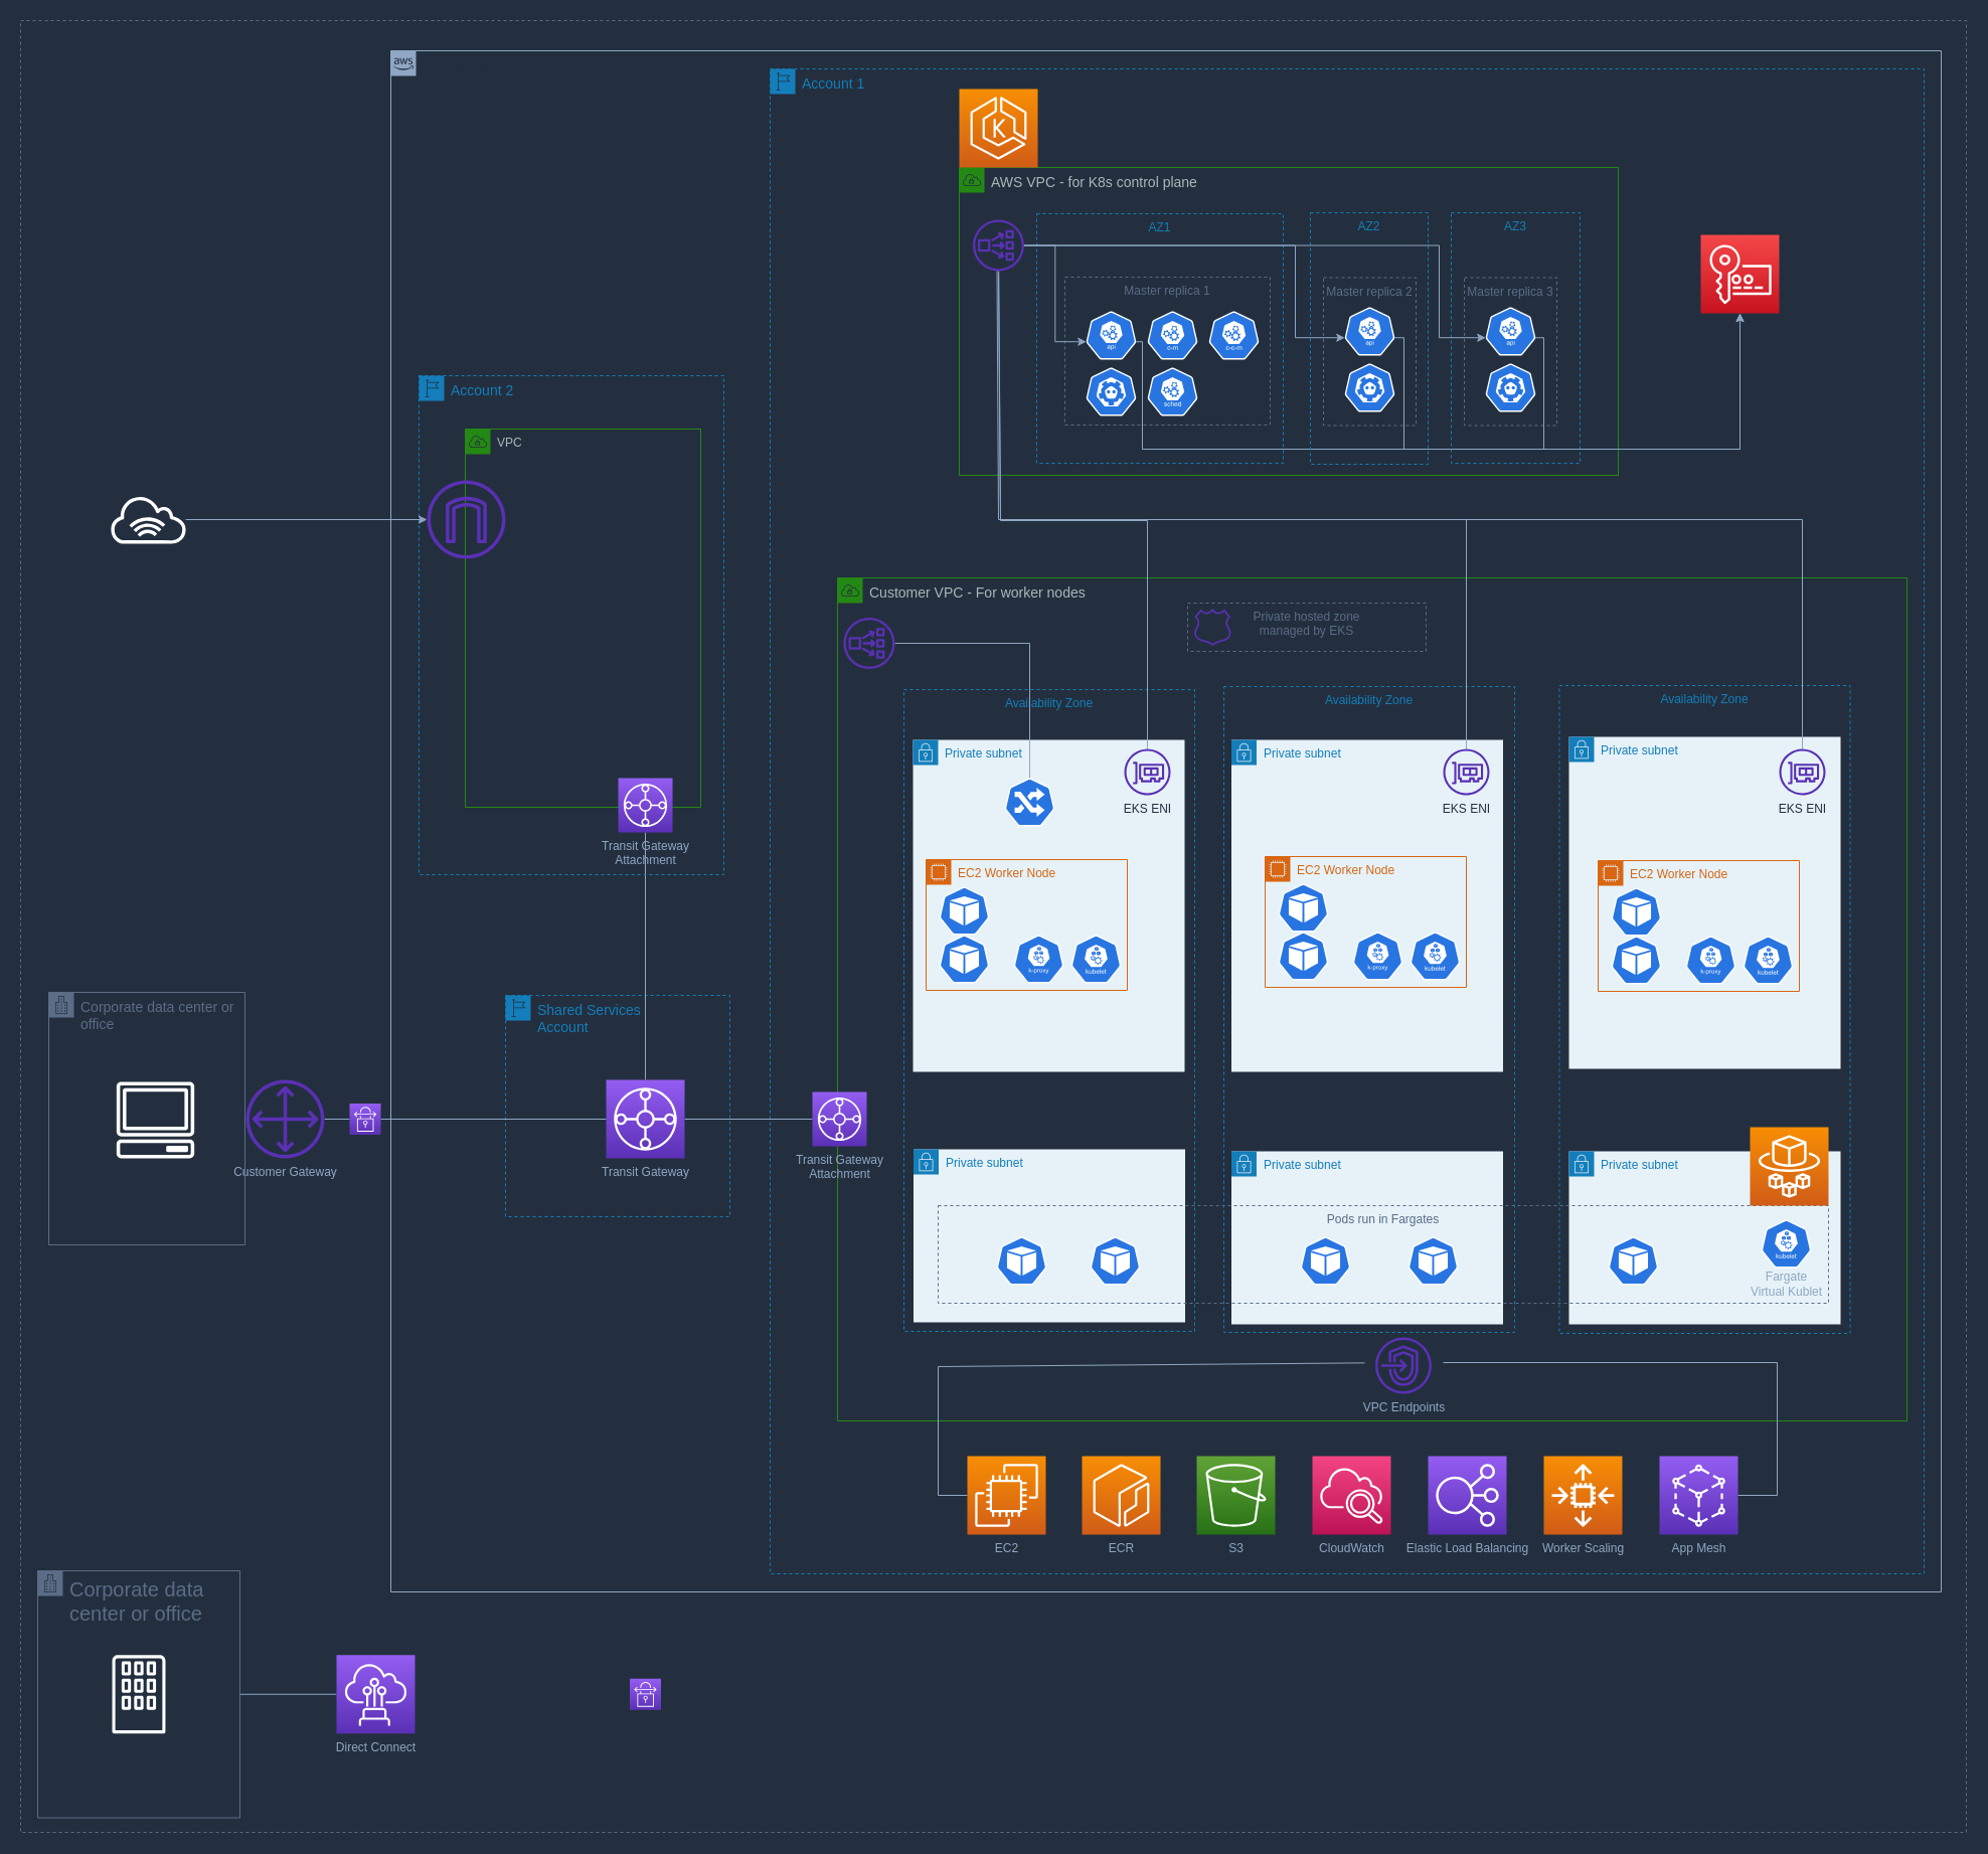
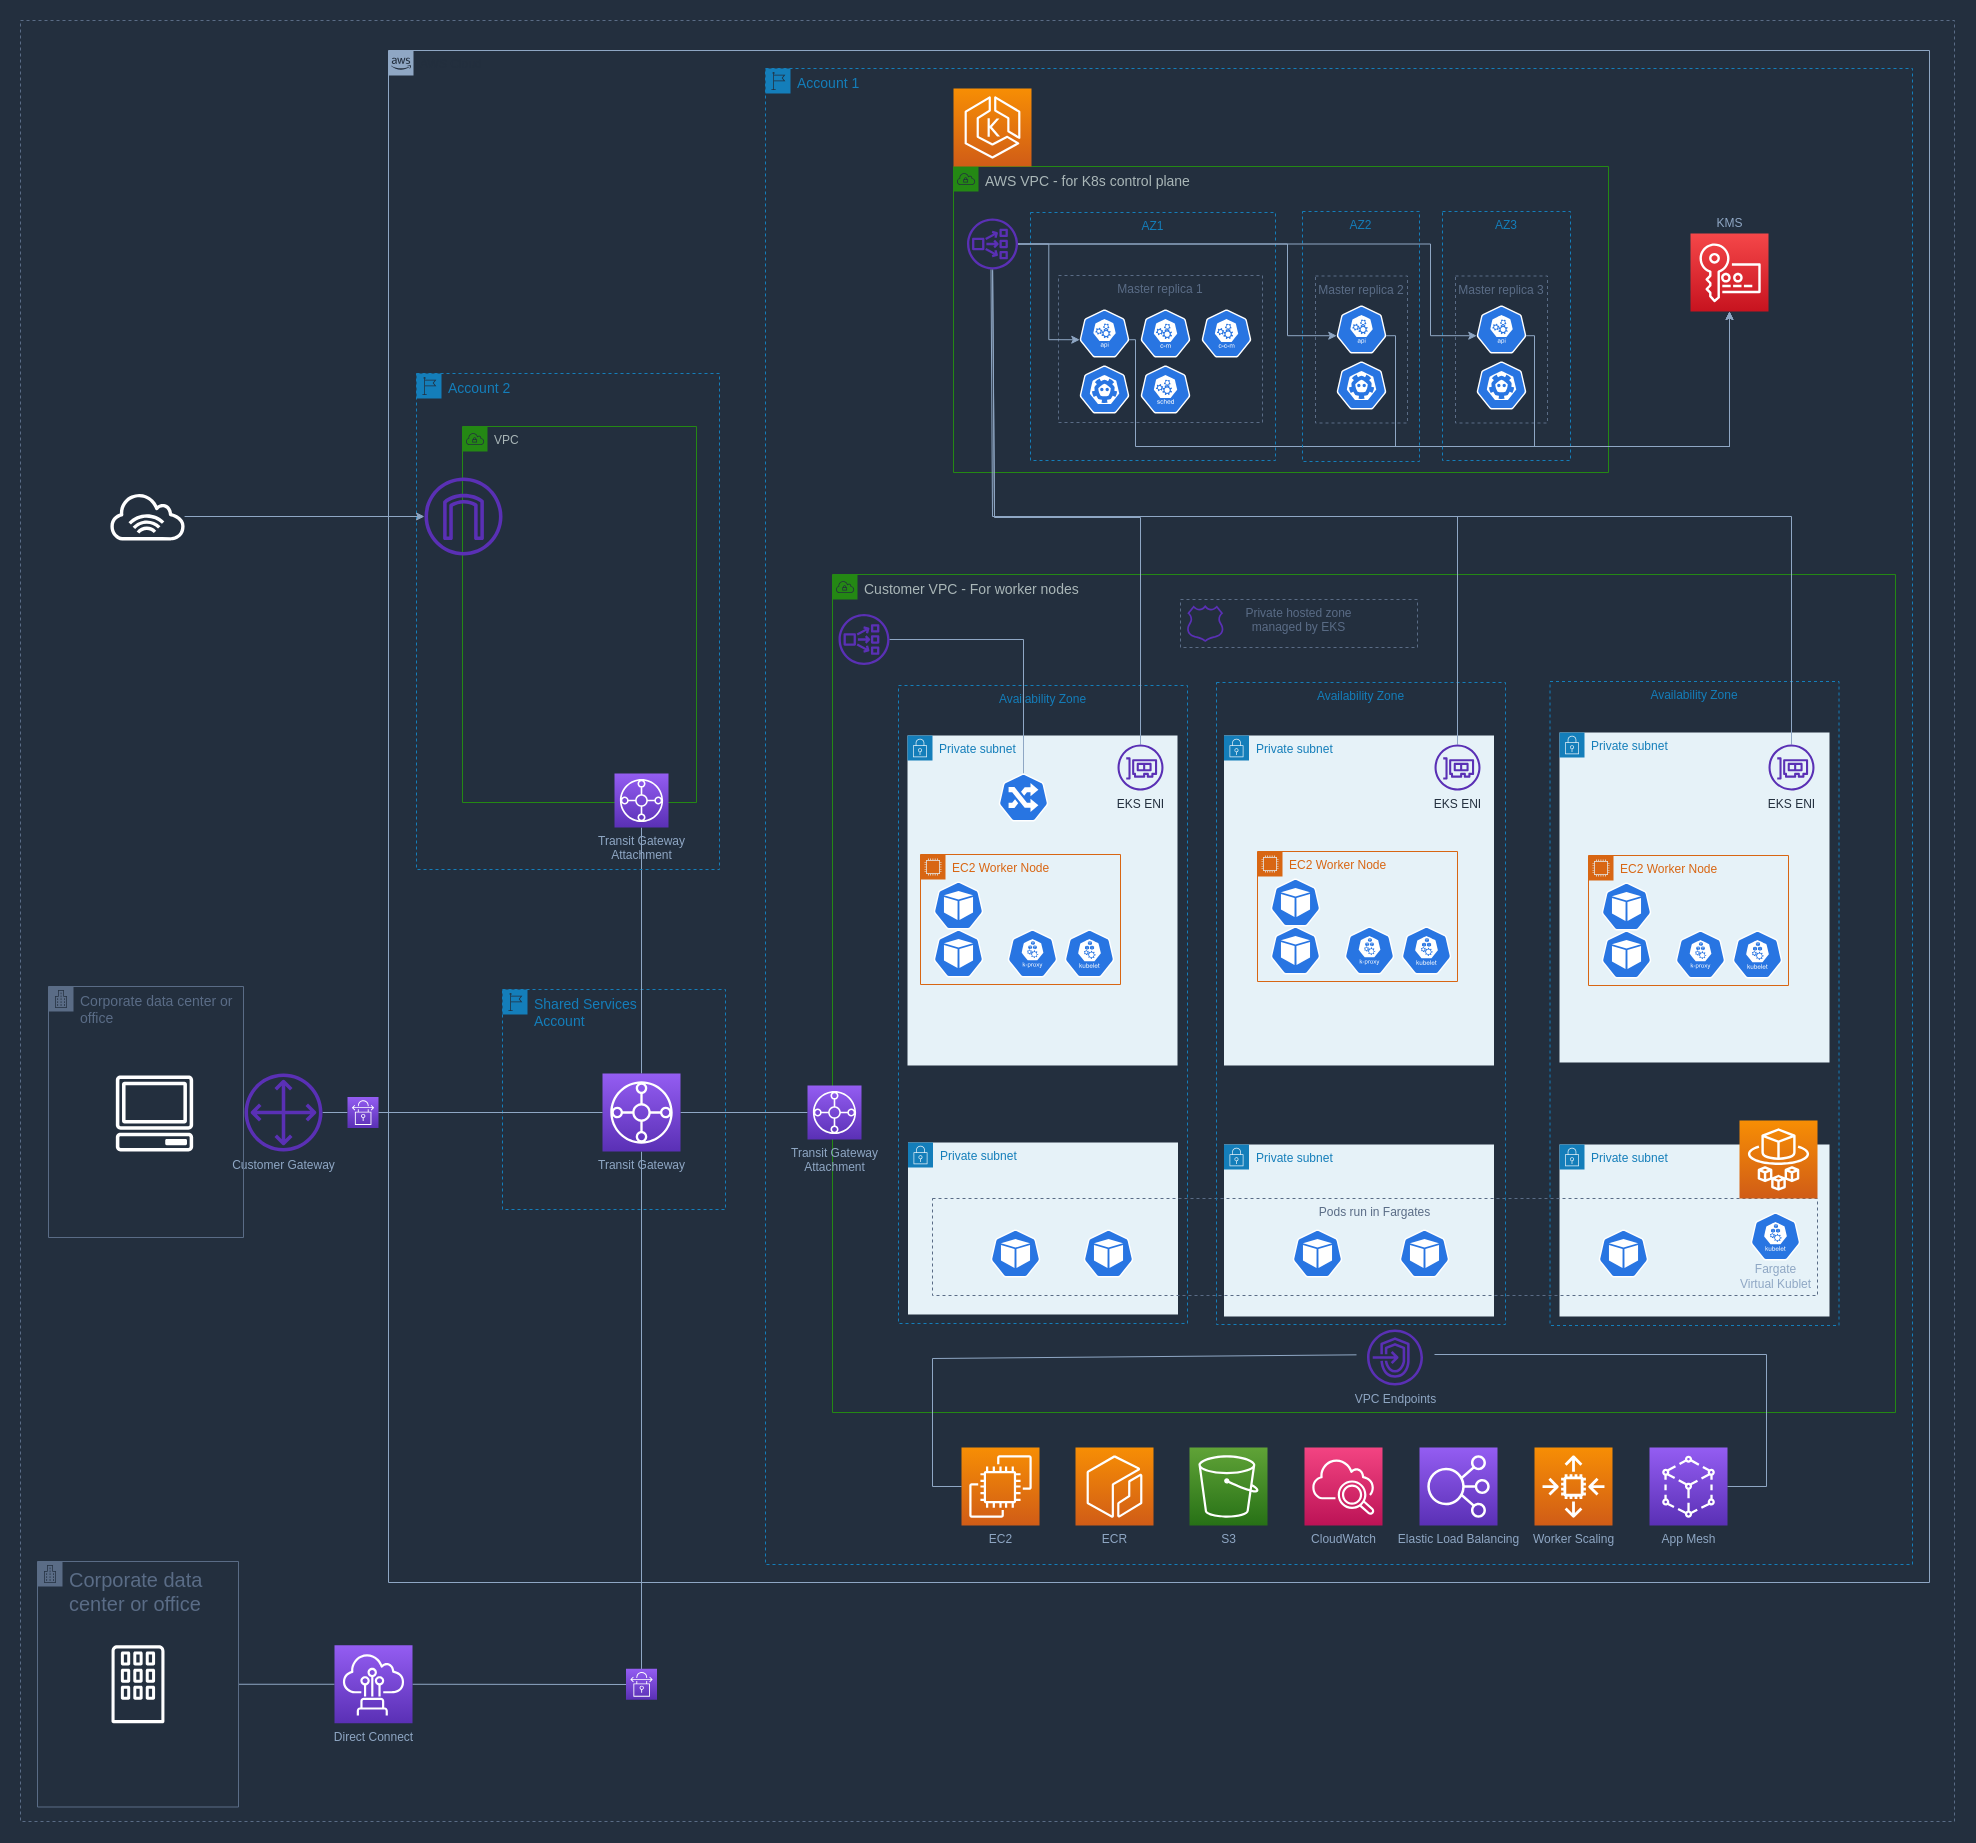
+ <mxCell id="91" value="KMS" style="text;html=1;resizable=0;autosize=1;align=center;verticalAlign=middle;points=[];fillColor=none;strokeColor=none;rounded=0;fontColor=#8FA7C4;" parent="1" vertex="1"><mxGeometry x="1711.5" y="214" width="35" height="18" as="geometry" /></mxCell>
+ <mxCell id="73" style="edgeStyle=none;rounded=0;orthogonalLoop=1;jettySize=auto;html=1;exitX=0.5;exitY=1;exitDx=0;exitDy=0;exitPerimeter=0;entryX=1;entryY=0.5;entryDx=0;entryDy=0;entryPerimeter=0;fontColor=#8FA7C4;endArrow=none;endFill=0;strokeColor=#8FA7C4;" parent="1" source="76" target="86" edge="1"><mxGeometry relative="1" as="geometry"><Array as="points"><mxPoint x="641" y="1684" /></Array></mxGeometry></mxCell>
